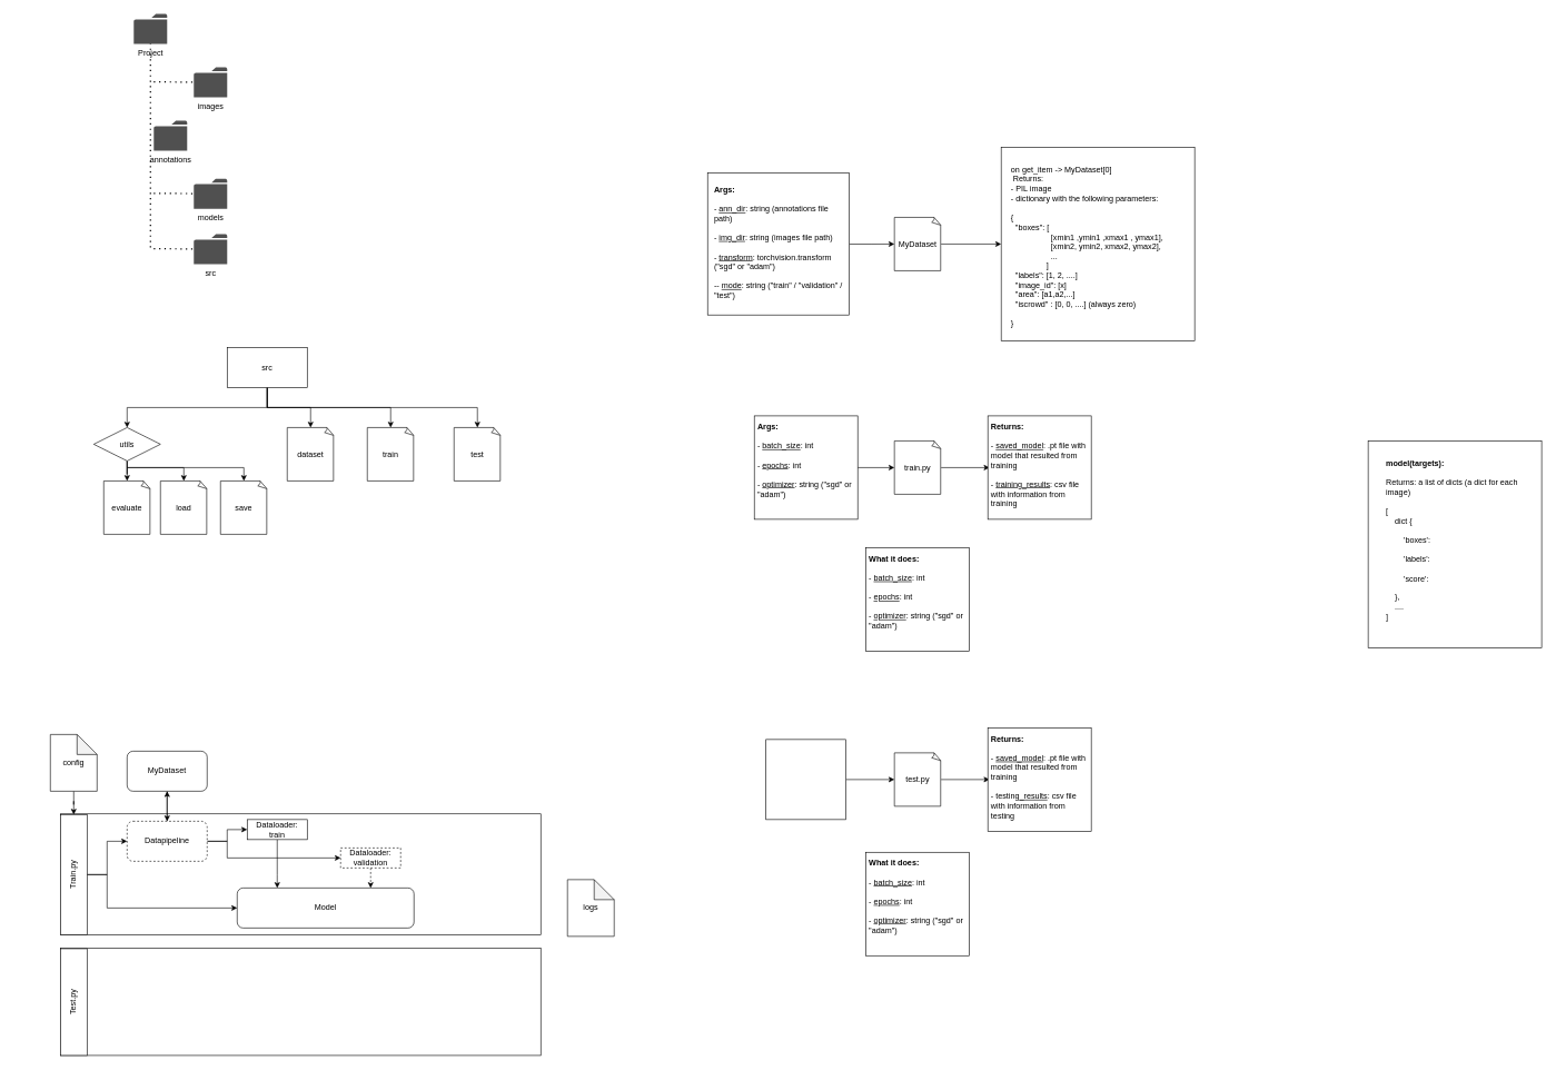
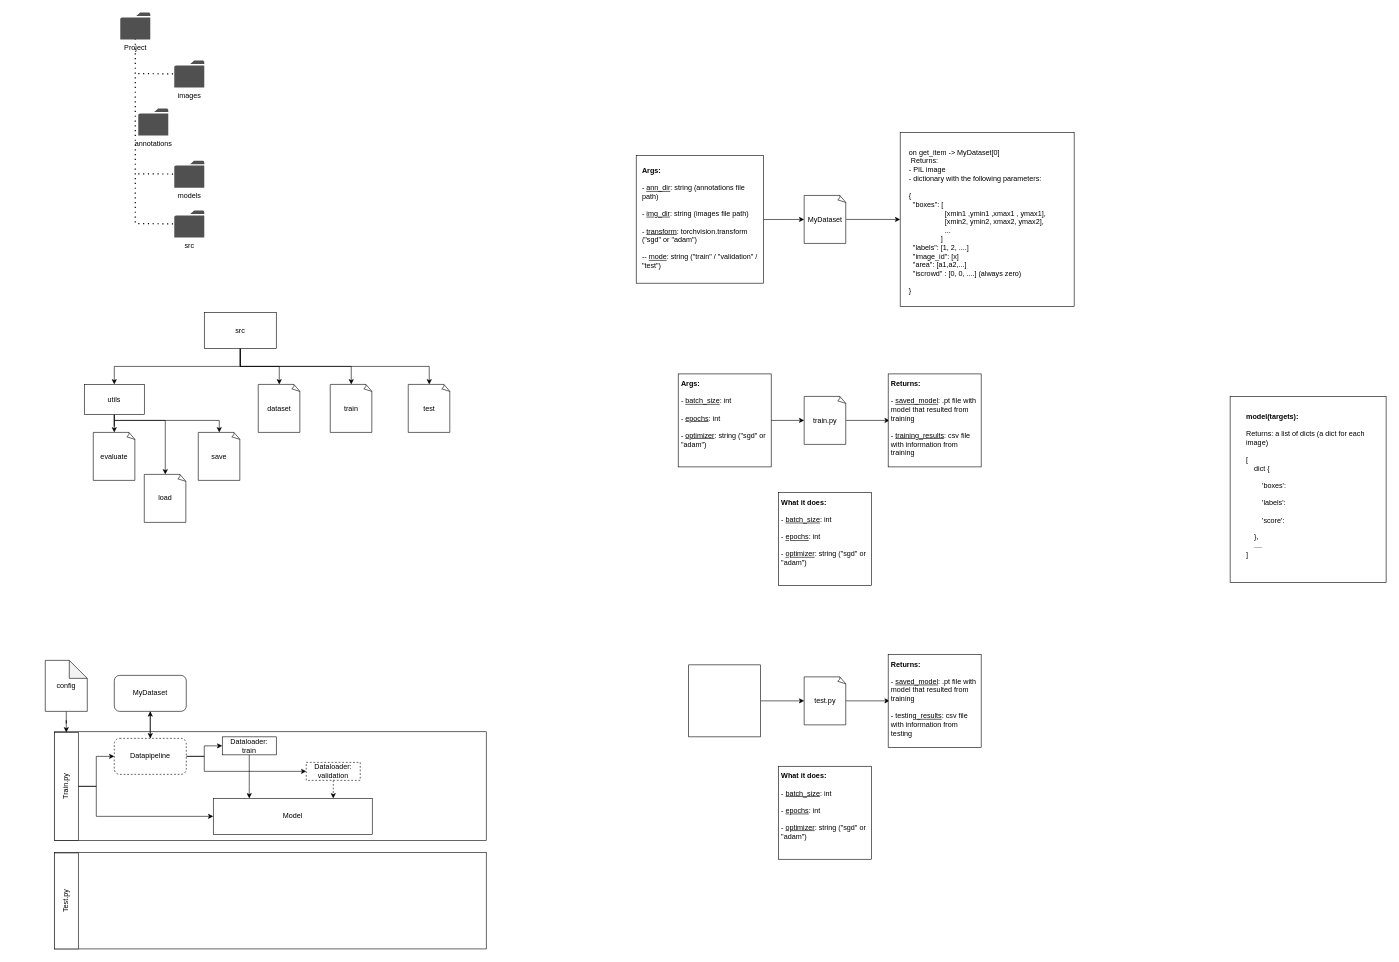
- <mxCell id="23" value="utils" style="rhombus;whiteSpace=wrap;html=1;" parent="1" vertex="1"><mxGeometry x="140" y="640" width="100" height="50" as="geometry" /></mxCell>
+ <mxCell id="23" value="utils" style="rounded=0;whiteSpace=wrap;html=1;" parent="1" vertex="1"><mxGeometry x="140" y="640" width="100" height="50" as="geometry" /></mxCell>
- <mxCell id="24" value="load" style="whiteSpace=wrap;html=1;shape=mxgraph.basic.document" parent="1" vertex="1"><mxGeometry x="240" y="720" width="70" height="80" as="geometry" /></mxCell>
+ <mxCell id="24" value="load" style="whiteSpace=wrap;html=1;shape=mxgraph.basic.document" parent="1" vertex="1"><mxGeometry x="240" y="790" width="70" height="80" as="geometry" /></mxCell>
- <mxCell id="65" value="Model" style="rounded=1;whiteSpace=wrap;html=1;" vertex="1" parent="1"><mxGeometry x="355" y="1330" width="265" height="60" as="geometry" /></mxCell>
+ <mxCell id="65" value="Model" style="whiteSpace=wrap;html=1;rounded=0;" vertex="1" parent="1"><mxGeometry x="355" y="1330" width="265" height="60" as="geometry" /></mxCell>
- <mxCell id="72" value="logs" style="shape=note;whiteSpace=wrap;html=1;backgroundOutline=1;darkOpacity=0.05;" vertex="1" parent="1"><mxGeometry x="850" y="1317.5" width="70" height="85" as="geometry" /></mxCell>
